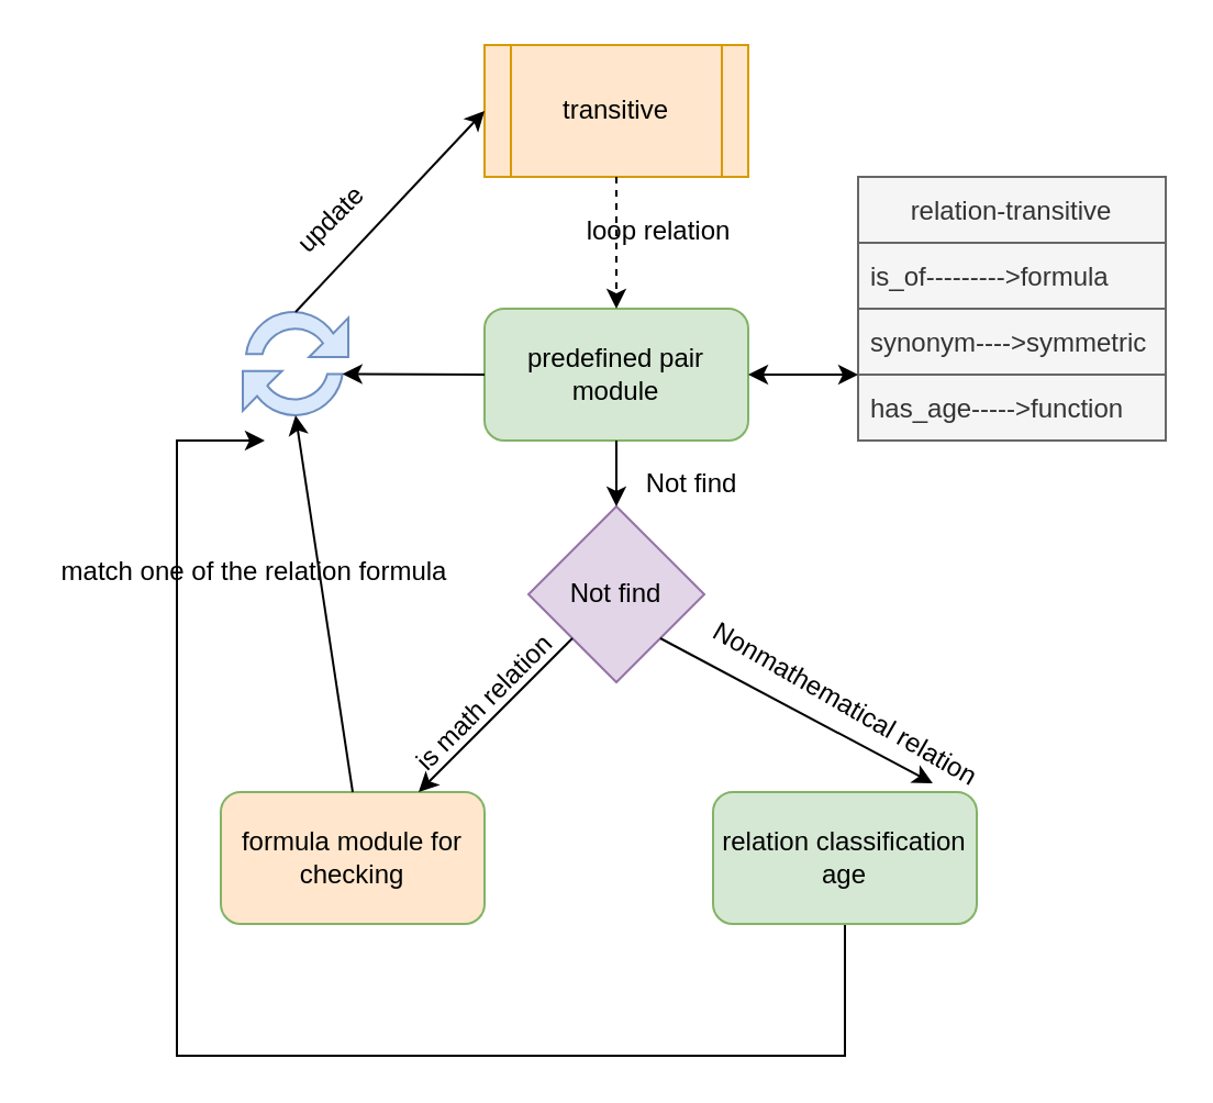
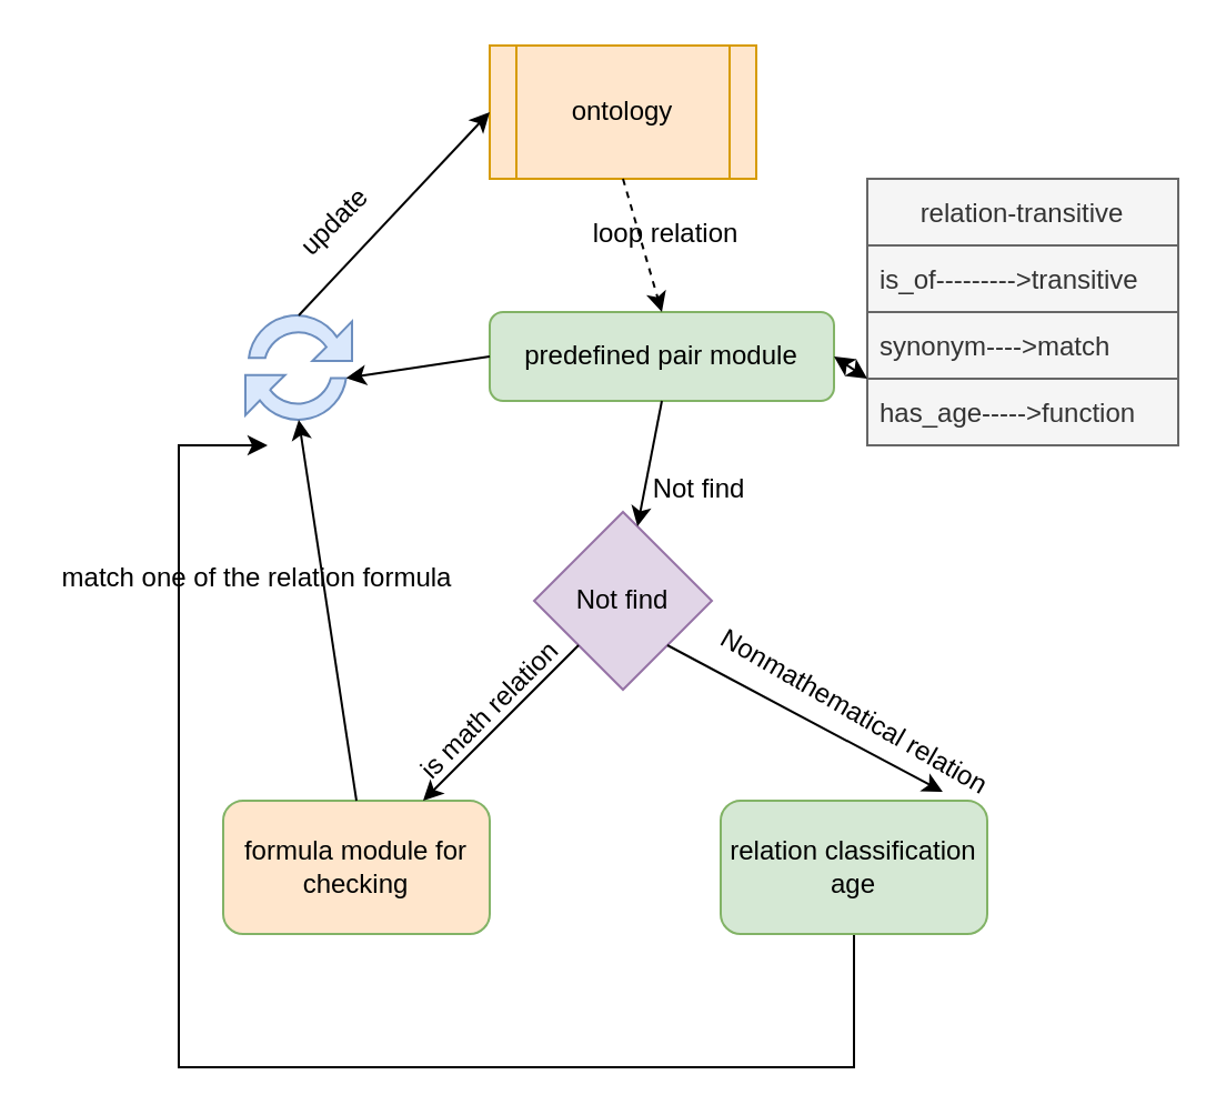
- <mxCell id="3" value="transitive" style="shape=process;whiteSpace=wrap;html=1;backgroundOutline=1;fillColor=#ffe6cc;strokeColor=#d79b00;" vertex="1" parent="1"><mxGeometry x="220" y="20" width="120" height="60" as="geometry" /></mxCell>
+ <mxCell id="3" value="ontology" style="shape=process;whiteSpace=wrap;html=1;backgroundOutline=1;fillColor=#ffe6cc;strokeColor=#d79b00;" vertex="1" parent="1"><mxGeometry x="220" y="20" width="120" height="60" as="geometry" /></mxCell>
- <mxCell id="9" value="is_of---------&gt;formula" style="text;strokeColor=#666666;fillColor=#f5f5f5;align=left;verticalAlign=middle;spacingLeft=4;spacingRight=4;overflow=hidden;points=[[0,0.5],[1,0.5]];portConstraint=eastwest;rotatable=0;fontColor=#333333;" vertex="1" parent="8"><mxGeometry y="30" width="140" height="30" as="geometry" /></mxCell>
+ <mxCell id="9" value="is_of---------&gt;transitive" style="text;strokeColor=#666666;fillColor=#f5f5f5;align=left;verticalAlign=middle;spacingLeft=4;spacingRight=4;overflow=hidden;points=[[0,0.5],[1,0.5]];portConstraint=eastwest;rotatable=0;fontColor=#333333;" vertex="1" parent="8"><mxGeometry y="30" width="140" height="30" as="geometry" /></mxCell>
- <mxCell id="10" value="synonym----&gt;symmetric" style="text;strokeColor=#666666;fillColor=#f5f5f5;align=left;verticalAlign=middle;spacingLeft=4;spacingRight=4;overflow=hidden;points=[[0,0.5],[1,0.5]];portConstraint=eastwest;rotatable=0;fontColor=#333333;" vertex="1" parent="8"><mxGeometry y="60" width="140" height="30" as="geometry" /></mxCell>
+ <mxCell id="10" value="synonym----&gt;match" style="text;strokeColor=#666666;fillColor=#f5f5f5;align=left;verticalAlign=middle;spacingLeft=4;spacingRight=4;overflow=hidden;points=[[0,0.5],[1,0.5]];portConstraint=eastwest;rotatable=0;fontColor=#333333;" vertex="1" parent="8"><mxGeometry y="60" width="140" height="30" as="geometry" /></mxCell>
- <mxCell id="2" value="predefined pair module" style="rounded=1;whiteSpace=wrap;html=1;fillColor=#d5e8d4;strokeColor=#82b366;" vertex="1" parent="1"><mxGeometry x="220" y="140" width="120" height="60" as="geometry" /></mxCell>
+ <mxCell id="2" value="predefined pair module" style="rounded=1;whiteSpace=wrap;html=1;fillColor=#d5e8d4;strokeColor=#82b366;" vertex="1" parent="1"><mxGeometry x="220" y="140" width="155" height="40" as="geometry" /></mxCell>
